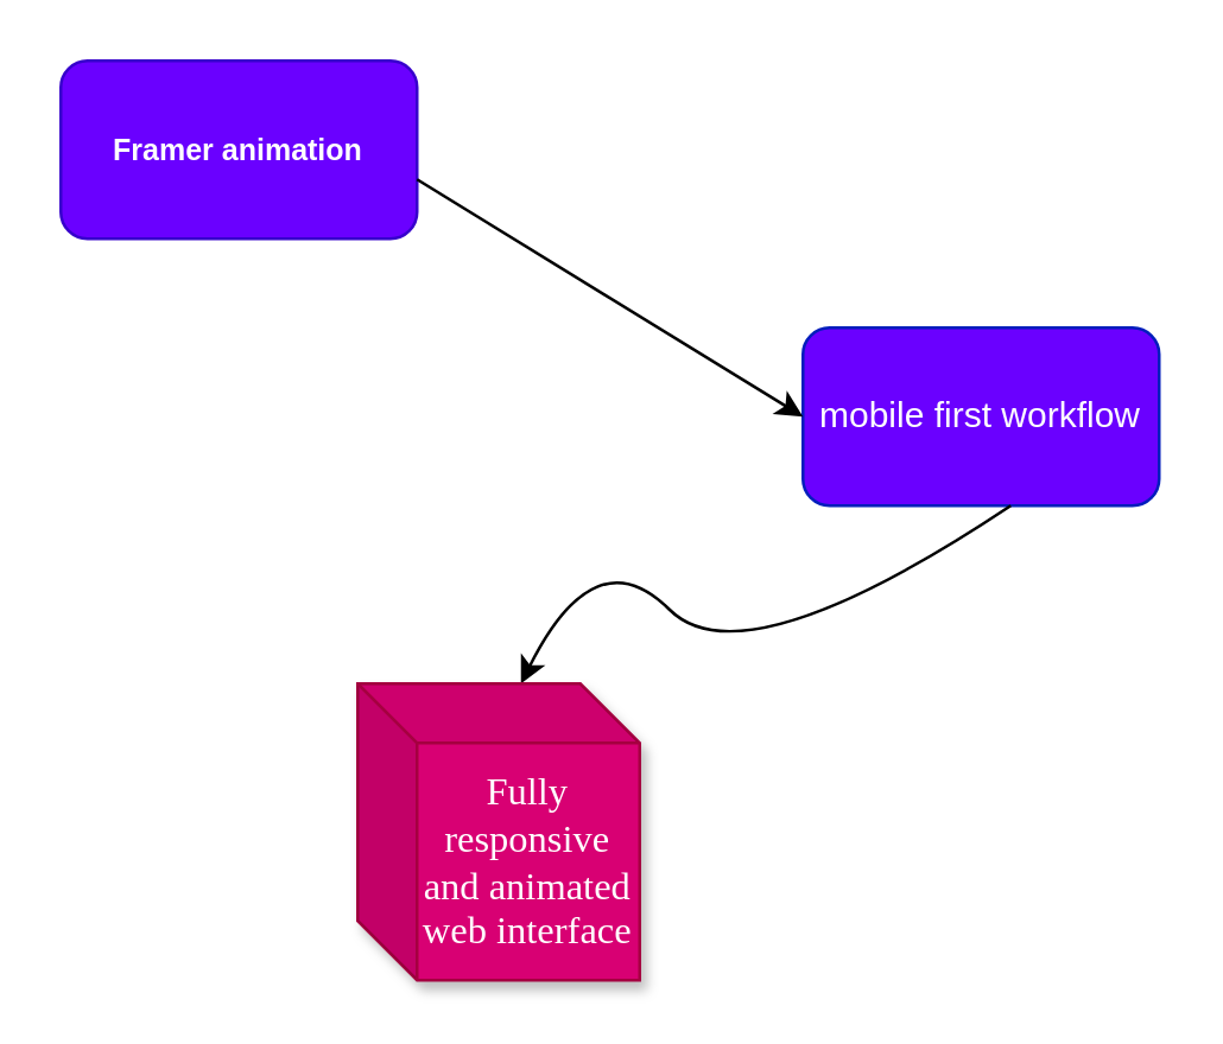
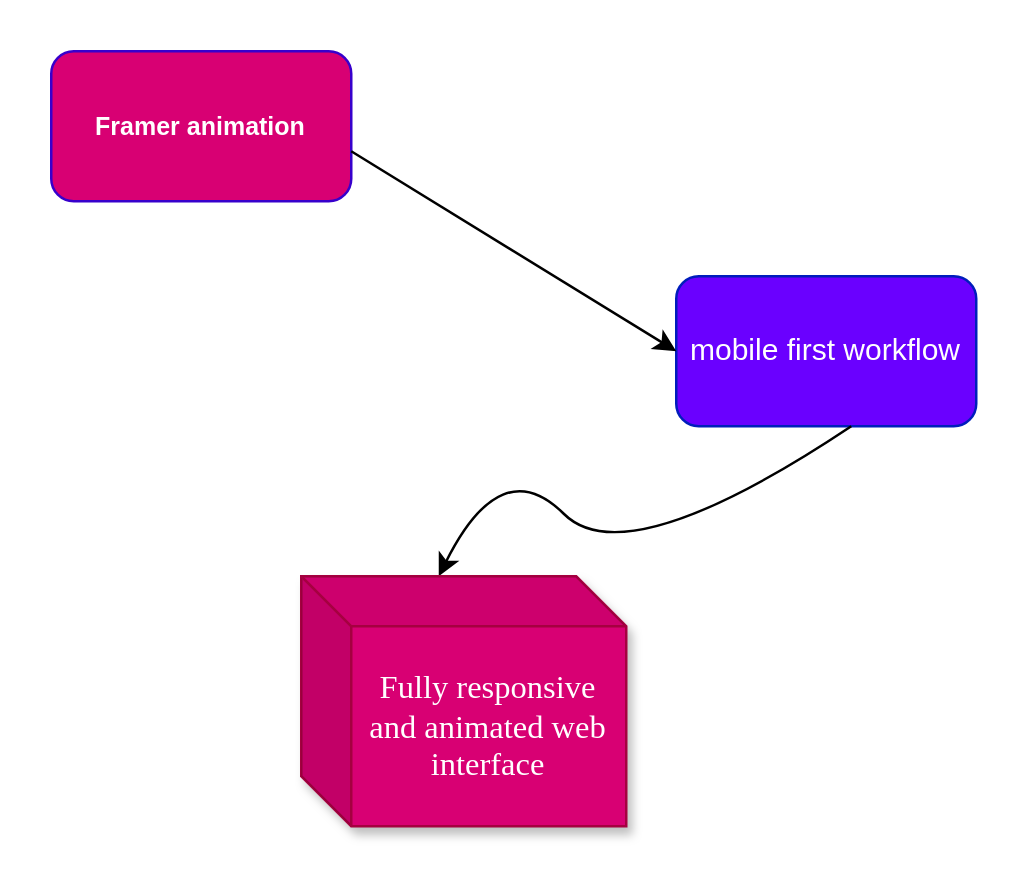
- <mxCell id="2" value="&lt;font size=&quot;1&quot;&gt;&lt;b&gt;Framer animation&lt;/b&gt;&lt;/font&gt;" style="rounded=1;whiteSpace=wrap;html=1;fillColor=#6a00ff;fontColor=#ffffff;strokeColor=#3700CC;" vertex="1" parent="1"><mxGeometry x="20" y="20" width="120" height="60" as="geometry" /></mxCell>
+ <mxCell id="2" value="&lt;font size=&quot;1&quot;&gt;&lt;b&gt;Framer animation&lt;/b&gt;&lt;/font&gt;" style="rounded=1;whiteSpace=wrap;html=1;fillColor=#d80073;fontColor=#ffffff;strokeColor=#3700CC;" vertex="1" parent="1"><mxGeometry x="20" y="20" width="120" height="60" as="geometry" /></mxCell>
- <mxCell id="6" value="Fully responsive and animated web interface" style="shape=cube;whiteSpace=wrap;html=1;boundedLbl=1;backgroundOutline=1;darkOpacity=0.05;darkOpacity2=0.1;fontFamily=Verdana;fontSize=13;fillColor=#d80073;fontColor=#ffffff;strokeColor=#A50040;shadow=1;" vertex="1" parent="1"><mxGeometry x="120" y="230" width="95" height="100" as="geometry" /></mxCell>
+ <mxCell id="6" value="Fully responsive and animated web interface" style="shape=cube;whiteSpace=wrap;html=1;boundedLbl=1;backgroundOutline=1;darkOpacity=0.05;darkOpacity2=0.1;fontFamily=Verdana;fontSize=13;fillColor=#d80073;fontColor=#ffffff;strokeColor=#A50040;shadow=1;" vertex="1" parent="1"><mxGeometry x="120" y="230" width="130" height="100" as="geometry" /></mxCell>
